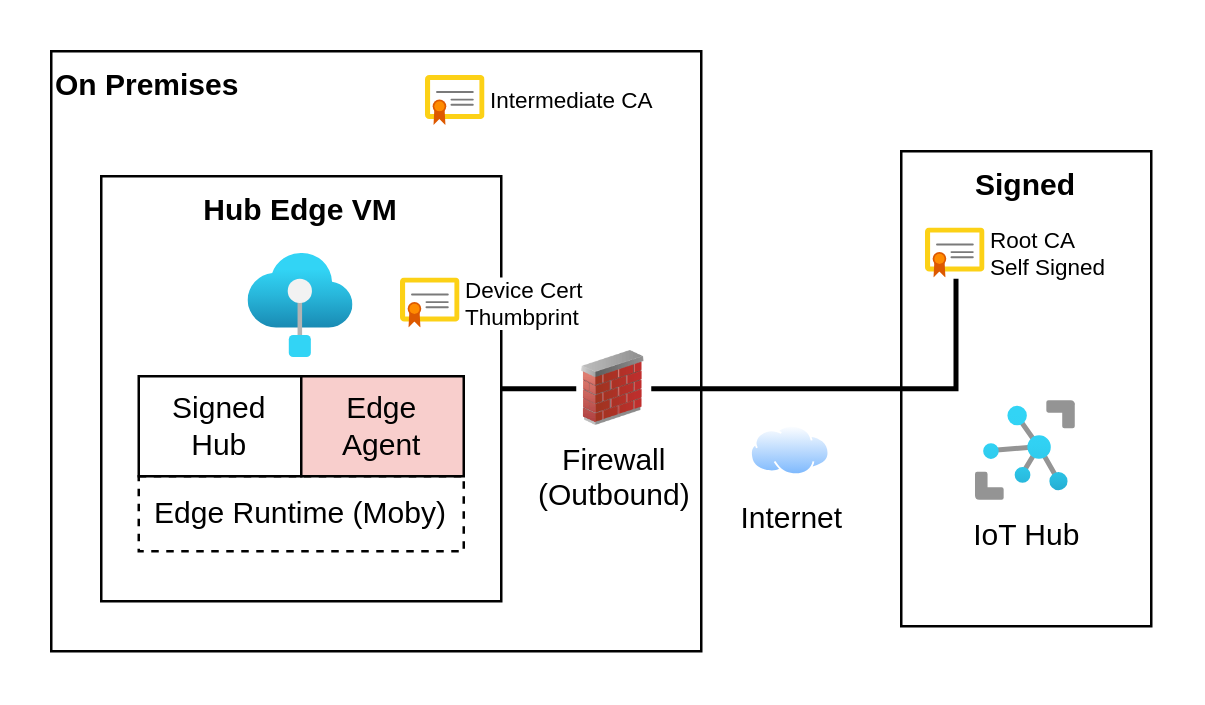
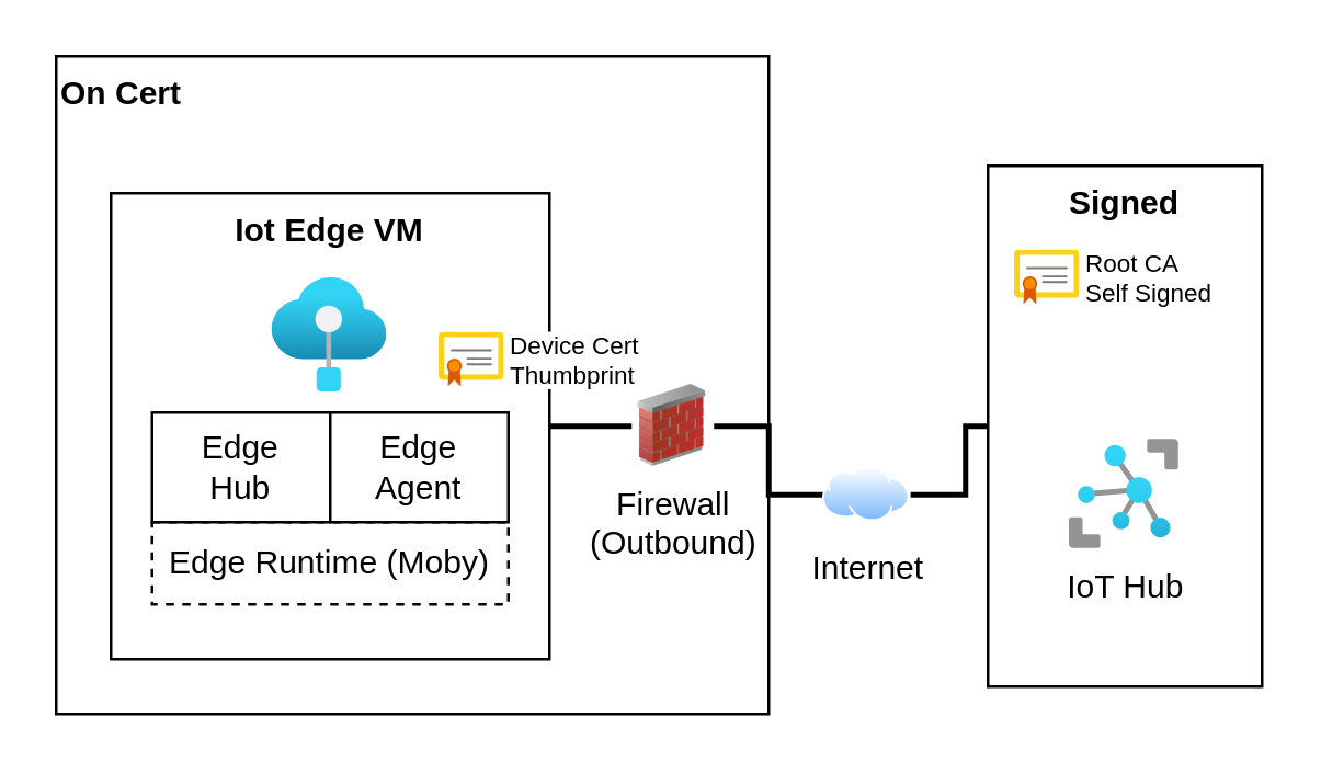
- <mxCell id="3" value="On Premises" style="rounded=0;whiteSpace=wrap;html=1;verticalAlign=top;fontStyle=1;align=left;" vertex="1" parent="1"><mxGeometry x="20" y="20" width="260" height="240" as="geometry" /></mxCell>
+ <mxCell id="3" value="On Cert" style="rounded=0;whiteSpace=wrap;html=1;verticalAlign=top;fontStyle=1;align=left;" vertex="1" parent="1"><mxGeometry x="20" y="20" width="260" height="240" as="geometry" /></mxCell>
- <mxCell id="14" value="Intermediate CA" style="image;sketch=0;aspect=fixed;html=1;points=[];align=left;fontSize=9;image=img/lib/mscae/Certificate.svg;labelPosition=right;verticalLabelPosition=middle;verticalAlign=middle;" vertex="1" parent="1"><mxGeometry x="170" y="30" width="23.81" height="20" as="geometry" /></mxCell>
- <mxCell id="5" value="Hub Edge VM" style="rounded=0;whiteSpace=wrap;html=1;verticalAlign=top;fontStyle=1" vertex="1" parent="1"><mxGeometry x="40" y="70" width="160" height="170" as="geometry" /></mxCell>
+ <mxCell id="5" value="Iot Edge VM" style="rounded=0;whiteSpace=wrap;html=1;verticalAlign=top;fontStyle=1" vertex="1" parent="1"><mxGeometry x="40" y="70" width="160" height="170" as="geometry" /></mxCell>
- <mxCell id="17" value="Device Cert&lt;br&gt;Thumbprint" style="image;sketch=0;aspect=fixed;html=1;points=[];align=left;fontSize=9;image=img/lib/mscae/Certificate.svg;labelPosition=right;verticalLabelPosition=middle;verticalAlign=middle;" vertex="1" parent="1"><mxGeometry x="160" y="111" width="23.81" height="20" as="geometry" /></mxCell>
+ <mxCell id="17" value="Device Cert&lt;br&gt;Thumbprint" style="image;sketch=0;aspect=fixed;html=1;points=[];align=left;fontSize=9;image=img/lib/mscae/Certificate.svg;labelPosition=right;verticalLabelPosition=middle;verticalAlign=middle;" vertex="1" parent="1"><mxGeometry x="160" y="121" width="23.81" height="20" as="geometry" /></mxCell>
- <mxCell id="12" style="edgeStyle=orthogonalEdgeStyle;rounded=0;orthogonalLoop=1;jettySize=auto;html=1;endArrow=none;endFill=0;strokeWidth=2;" edge="1" parent="1" source="13" target="8"><mxGeometry relative="1" as="geometry" /></mxCell>
+ <mxCell id="12" style="edgeStyle=orthogonalEdgeStyle;rounded=0;orthogonalLoop=1;jettySize=auto;html=1;endArrow=none;endFill=0;strokeWidth=2;" edge="1" parent="1" source="13" target="15"><mxGeometry relative="1" as="geometry" /></mxCell>
- <mxCell id="10" value="Signed&lt;br&gt;Hub" style="rounded=0;whiteSpace=wrap;html=1;" vertex="1" parent="1"><mxGeometry x="55" y="150" width="65" height="40" as="geometry" /></mxCell>
+ <mxCell id="10" value="Edge&lt;br&gt;Hub" style="rounded=0;whiteSpace=wrap;html=1;" vertex="1" parent="1"><mxGeometry x="55" y="150" width="65" height="40" as="geometry" /></mxCell>
- <mxCell id="11" value="Edge&lt;br&gt;Agent" style="rounded=0;whiteSpace=wrap;html=1;fillColor=#f8cecc;" vertex="1" parent="1"><mxGeometry x="120" y="150" width="65" height="40" as="geometry" /></mxCell>
+ <mxCell id="11" value="Edge&lt;br&gt;Agent" style="rounded=0;whiteSpace=wrap;html=1;" vertex="1" parent="1"><mxGeometry x="120" y="150" width="65" height="40" as="geometry" /></mxCell>
+ <mxCell id="16" style="edgeStyle=orthogonalEdgeStyle;rounded=0;orthogonalLoop=1;jettySize=auto;html=1;endArrow=none;endFill=0;strokeWidth=2;exitX=1;exitY=0.5;exitDx=0;exitDy=0;" edge="1" parent="1" source="15" target="2"><mxGeometry relative="1" as="geometry"><mxPoint x="270" y="165" as="sourcePoint" /><mxPoint x="310" y="165" as="targetPoint" /></mxGeometry></mxCell>
